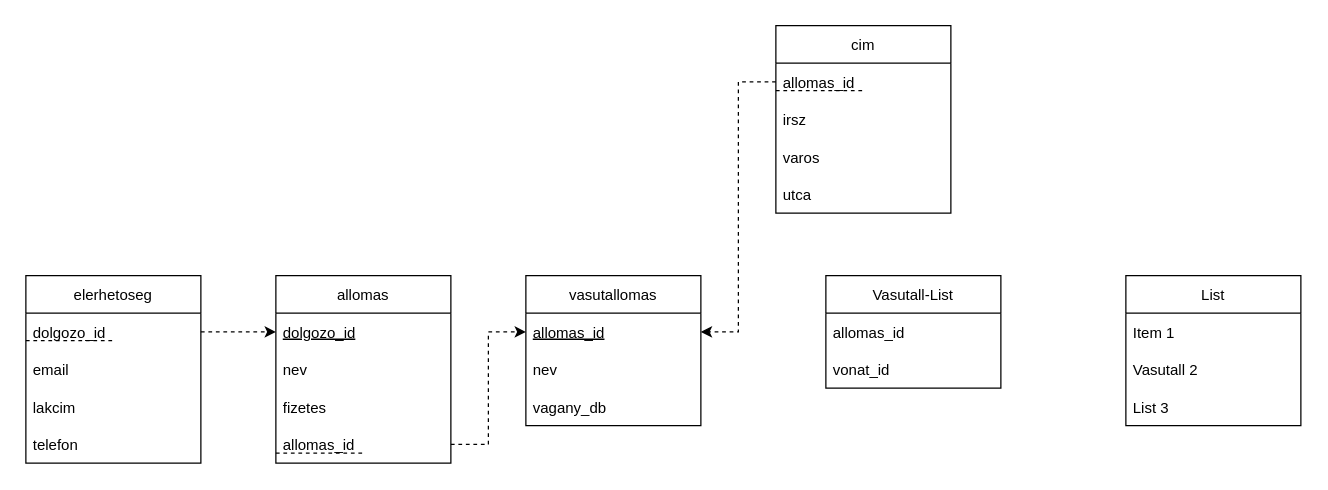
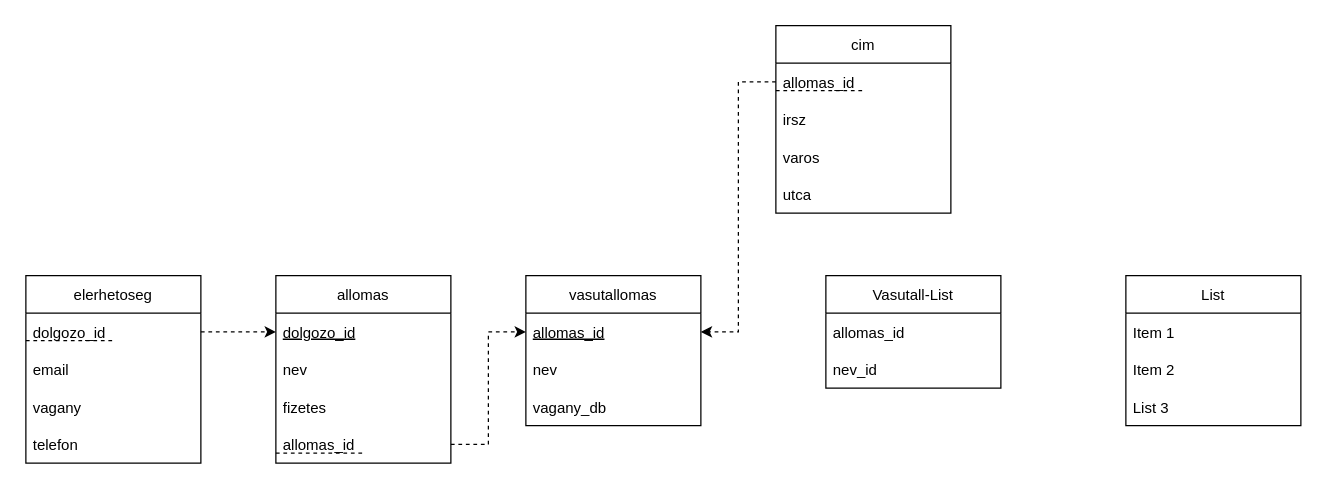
- <mxCell id="29" value="vonat_id" style="text;strokeColor=none;fillColor=none;align=left;verticalAlign=middle;spacingLeft=4;spacingRight=4;overflow=hidden;points=[[0,0.5],[1,0.5]];portConstraint=eastwest;rotatable=0;" vertex="1" parent="27"><mxGeometry y="60" width="140" height="30" as="geometry" /></mxCell>
+ <mxCell id="29" value="nev_id" style="text;strokeColor=none;fillColor=none;align=left;verticalAlign=middle;spacingLeft=4;spacingRight=4;overflow=hidden;points=[[0,0.5],[1,0.5]];portConstraint=eastwest;rotatable=0;" vertex="1" parent="27"><mxGeometry y="60" width="140" height="30" as="geometry" /></mxCell>
- <mxCell id="32" value="Vasutall 2" style="text;strokeColor=none;fillColor=none;align=left;verticalAlign=middle;spacingLeft=4;spacingRight=4;overflow=hidden;points=[[0,0.5],[1,0.5]];portConstraint=eastwest;rotatable=0;" vertex="1" parent="30"><mxGeometry y="60" width="140" height="30" as="geometry" /></mxCell>
+ <mxCell id="32" value="Item 2" style="text;strokeColor=none;fillColor=none;align=left;verticalAlign=middle;spacingLeft=4;spacingRight=4;overflow=hidden;points=[[0,0.5],[1,0.5]];portConstraint=eastwest;rotatable=0;" vertex="1" parent="30"><mxGeometry y="60" width="140" height="30" as="geometry" /></mxCell>
- <mxCell id="12" value="lakcim" style="text;strokeColor=none;fillColor=none;align=left;verticalAlign=middle;spacingLeft=4;spacingRight=4;overflow=hidden;points=[[0,0.5],[1,0.5]];portConstraint=eastwest;rotatable=0;" vertex="1" parent="8"><mxGeometry y="90" width="140" height="30" as="geometry" /></mxCell>
+ <mxCell id="12" value="vagany" style="text;strokeColor=none;fillColor=none;align=left;verticalAlign=middle;spacingLeft=4;spacingRight=4;overflow=hidden;points=[[0,0.5],[1,0.5]];portConstraint=eastwest;rotatable=0;" vertex="1" parent="8"><mxGeometry y="90" width="140" height="30" as="geometry" /></mxCell>
